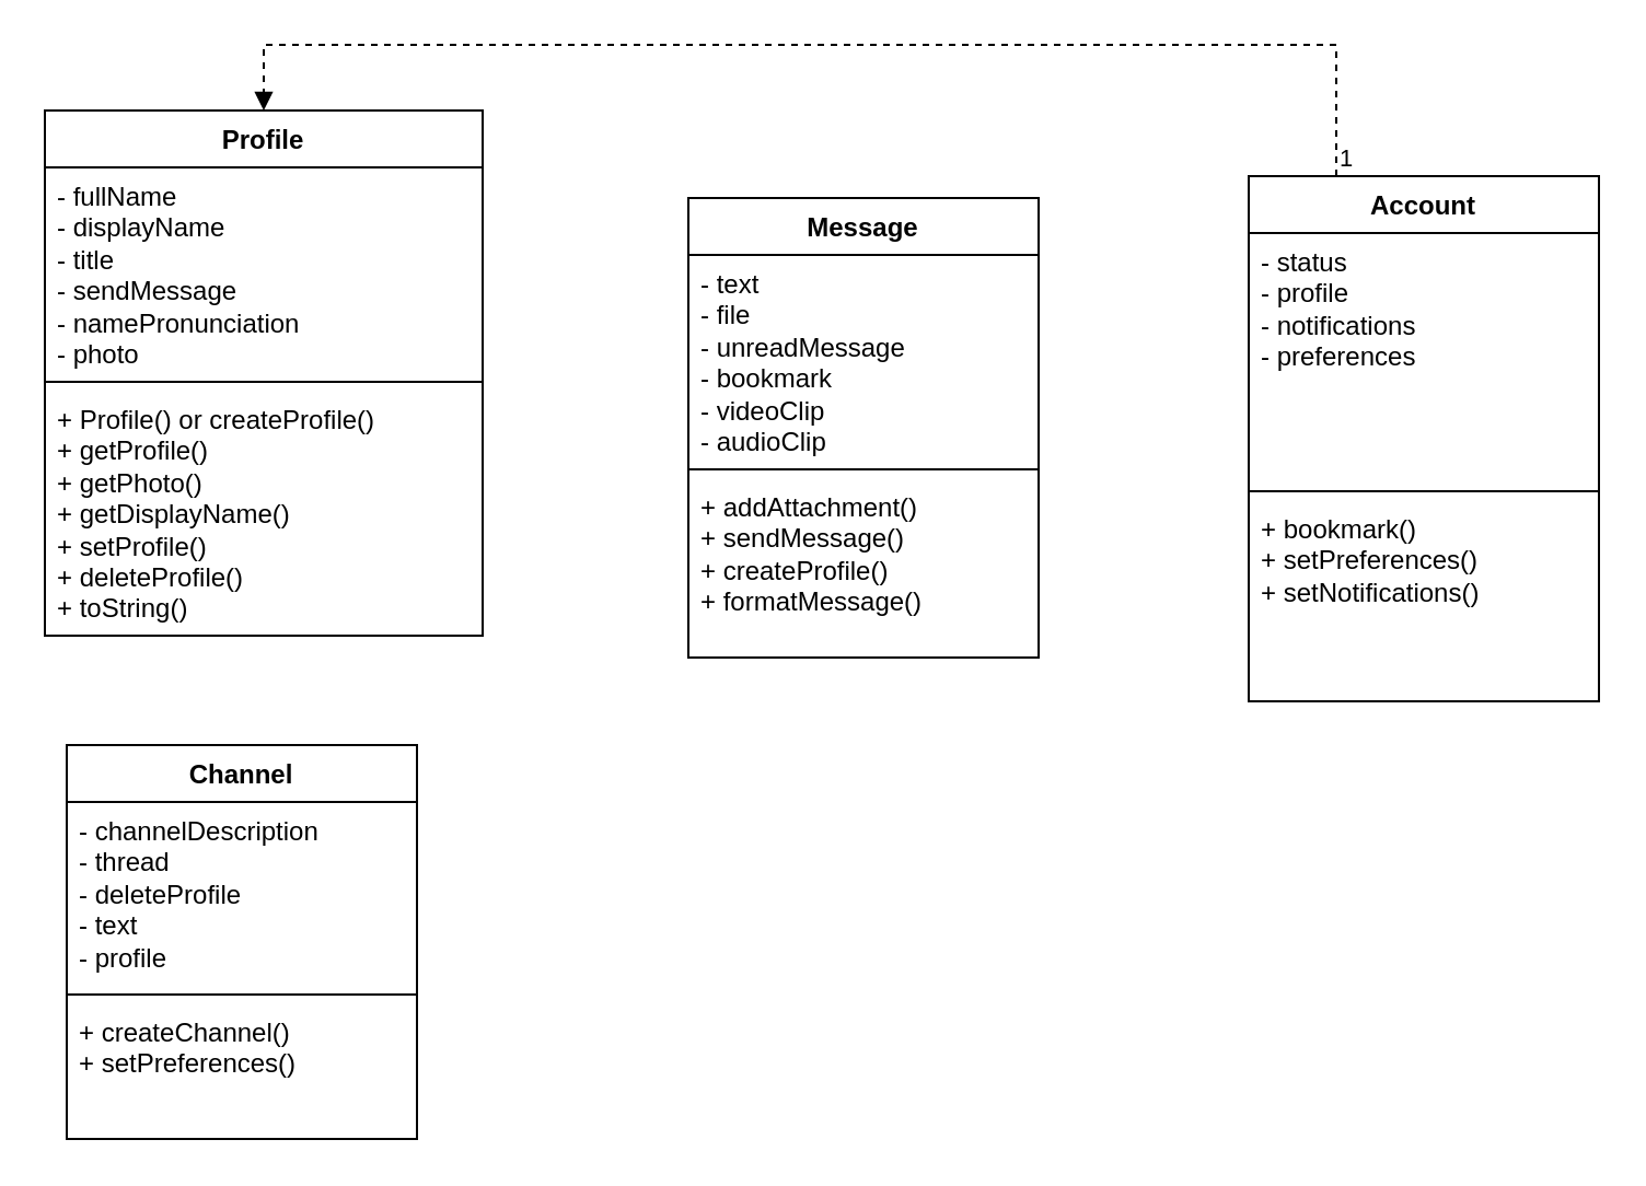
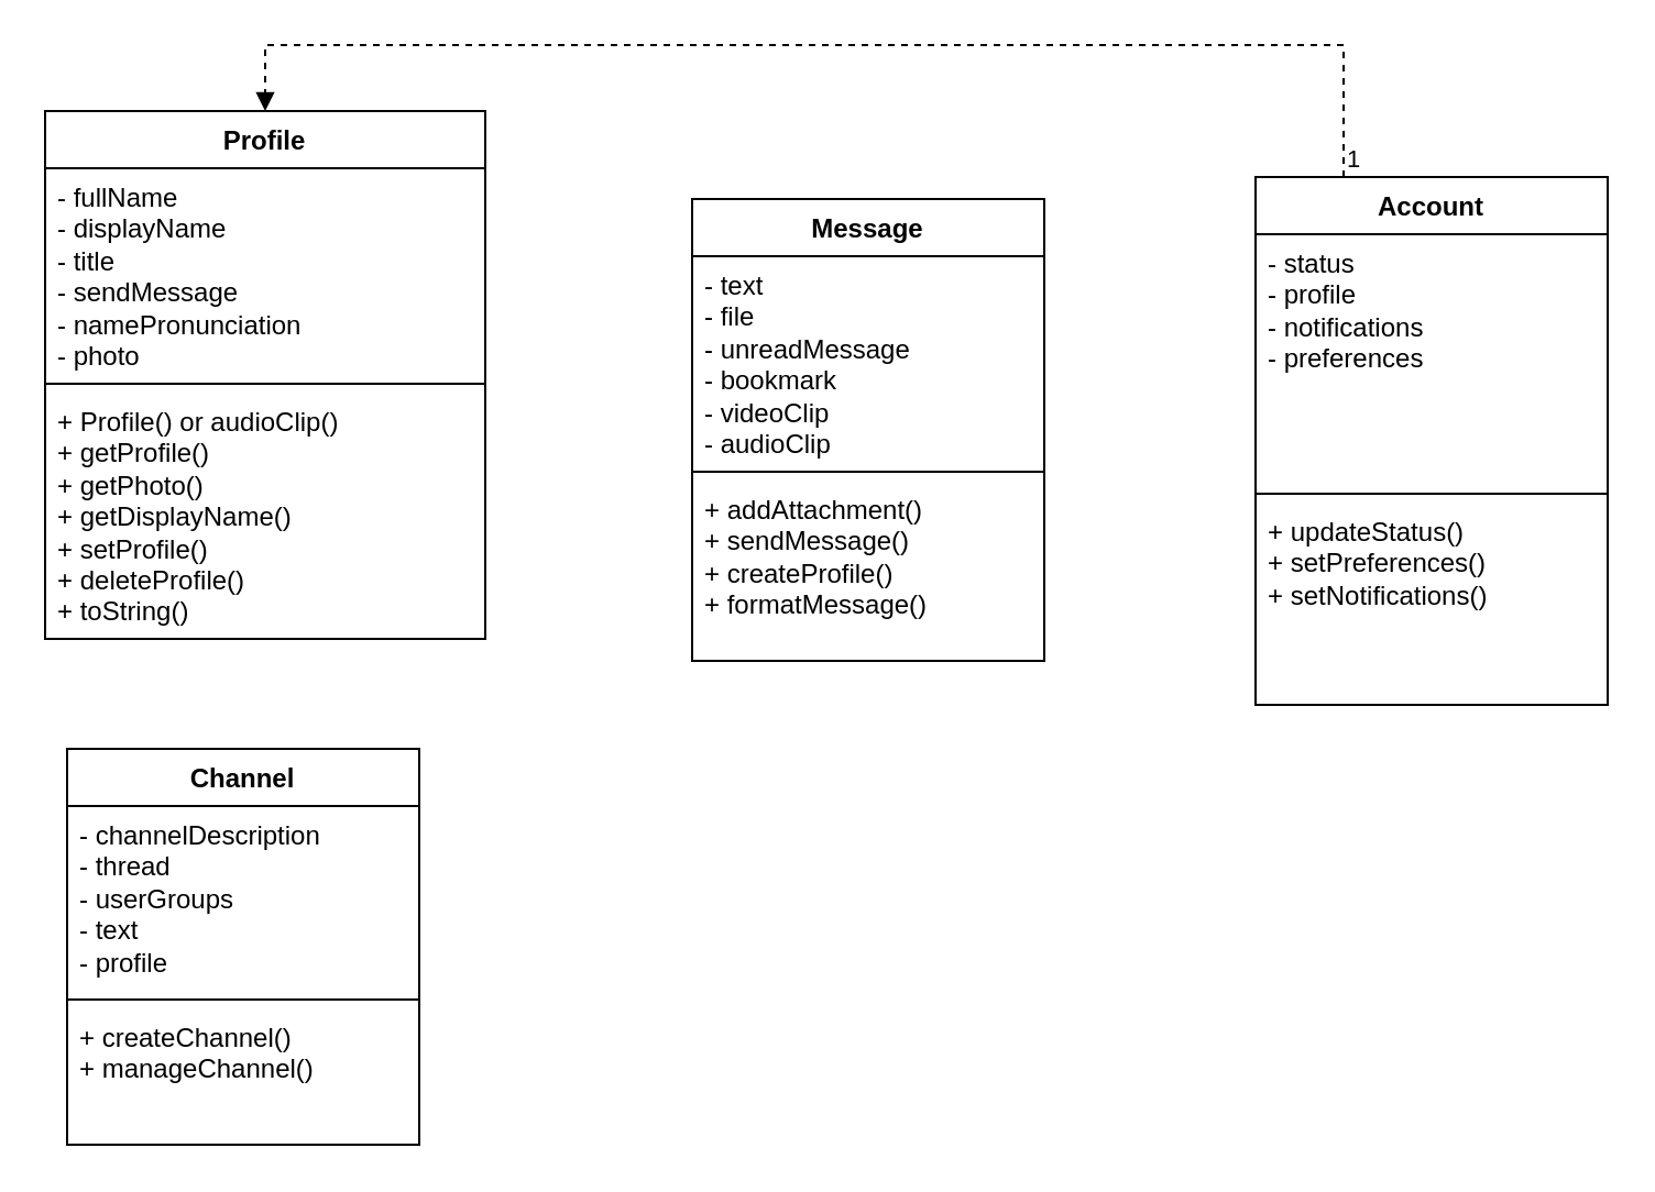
- <mxCell id="5" value="+ Profile() or createProfile()&lt;br&gt;+ getProfile()&lt;br&gt;+ getPhoto()&lt;br&gt;+ getDisplayName()&lt;br&gt;+ setProfile()&lt;br&gt;+ deleteProfile()&lt;br&gt;+ toString()" style="text;strokeColor=none;fillColor=none;align=left;verticalAlign=top;spacingLeft=4;spacingRight=4;overflow=hidden;rotatable=0;points=[[0,0.5],[1,0.5]];portConstraint=eastwest;whiteSpace=wrap;html=1;" parent="2" vertex="1"><mxGeometry y="128" width="200" height="112" as="geometry" /></mxCell>
+ <mxCell id="5" value="+ Profile() or audioClip()&lt;br&gt;+ getProfile()&lt;br&gt;+ getPhoto()&lt;br&gt;+ getDisplayName()&lt;br&gt;+ setProfile()&lt;br&gt;+ deleteProfile()&lt;br&gt;+ toString()" style="text;strokeColor=none;fillColor=none;align=left;verticalAlign=top;spacingLeft=4;spacingRight=4;overflow=hidden;rotatable=0;points=[[0,0.5],[1,0.5]];portConstraint=eastwest;whiteSpace=wrap;html=1;" parent="2" vertex="1"><mxGeometry y="128" width="200" height="112" as="geometry" /></mxCell>
- <mxCell id="13" value="+ bookmark()&lt;br&gt;+ setPreferences()&lt;br&gt;+ setNotifications()&lt;br&gt;" style="text;strokeColor=none;fillColor=none;align=left;verticalAlign=top;spacingLeft=4;spacingRight=4;overflow=hidden;rotatable=0;points=[[0,0.5],[1,0.5]];portConstraint=eastwest;whiteSpace=wrap;html=1;" parent="10" vertex="1"><mxGeometry y="148" width="160" height="92" as="geometry" /></mxCell>
+ <mxCell id="13" value="+ updateStatus()&lt;br&gt;+ setPreferences()&lt;br&gt;+ setNotifications()&lt;br&gt;" style="text;strokeColor=none;fillColor=none;align=left;verticalAlign=top;spacingLeft=4;spacingRight=4;overflow=hidden;rotatable=0;points=[[0,0.5],[1,0.5]];portConstraint=eastwest;whiteSpace=wrap;html=1;" parent="10" vertex="1"><mxGeometry y="148" width="160" height="92" as="geometry" /></mxCell>
- <mxCell id="15" value="- channelDescription&lt;br&gt;- thread&lt;br&gt;- deleteProfile&lt;br&gt;- text&lt;br&gt;- profile&lt;br&gt;" style="text;strokeColor=none;fillColor=none;align=left;verticalAlign=top;spacingLeft=4;spacingRight=4;overflow=hidden;rotatable=0;points=[[0,0.5],[1,0.5]];portConstraint=eastwest;whiteSpace=wrap;html=1;" parent="14" vertex="1"><mxGeometry y="26" width="160" height="84" as="geometry" /></mxCell>
+ <mxCell id="15" value="- channelDescription&lt;br&gt;- thread&lt;br&gt;- userGroups&lt;br&gt;- text&lt;br&gt;- profile&lt;br&gt;" style="text;strokeColor=none;fillColor=none;align=left;verticalAlign=top;spacingLeft=4;spacingRight=4;overflow=hidden;rotatable=0;points=[[0,0.5],[1,0.5]];portConstraint=eastwest;whiteSpace=wrap;html=1;" parent="14" vertex="1"><mxGeometry y="26" width="160" height="84" as="geometry" /></mxCell>
- <mxCell id="17" value="+ createChannel()&lt;br&gt;+ setPreferences()" style="text;strokeColor=none;fillColor=none;align=left;verticalAlign=top;spacingLeft=4;spacingRight=4;overflow=hidden;rotatable=0;points=[[0,0.5],[1,0.5]];portConstraint=eastwest;whiteSpace=wrap;html=1;" parent="14" vertex="1"><mxGeometry y="118" width="160" height="62" as="geometry" /></mxCell>
+ <mxCell id="17" value="+ createChannel()&lt;br&gt;+ manageChannel()" style="text;strokeColor=none;fillColor=none;align=left;verticalAlign=top;spacingLeft=4;spacingRight=4;overflow=hidden;rotatable=0;points=[[0,0.5],[1,0.5]];portConstraint=eastwest;whiteSpace=wrap;html=1;" parent="14" vertex="1"><mxGeometry y="118" width="160" height="62" as="geometry" /></mxCell>
